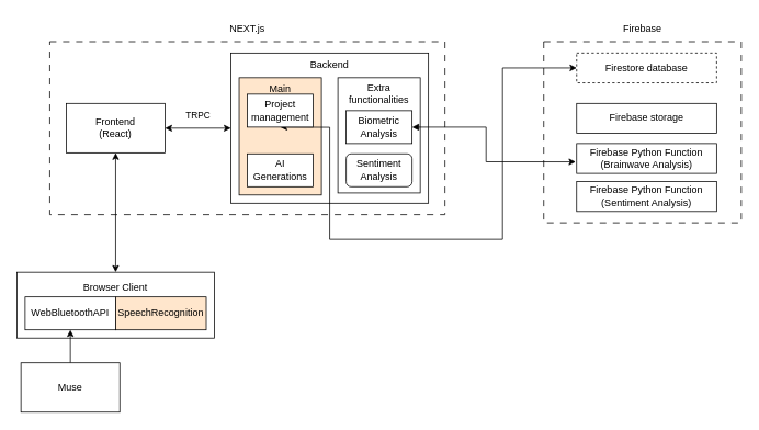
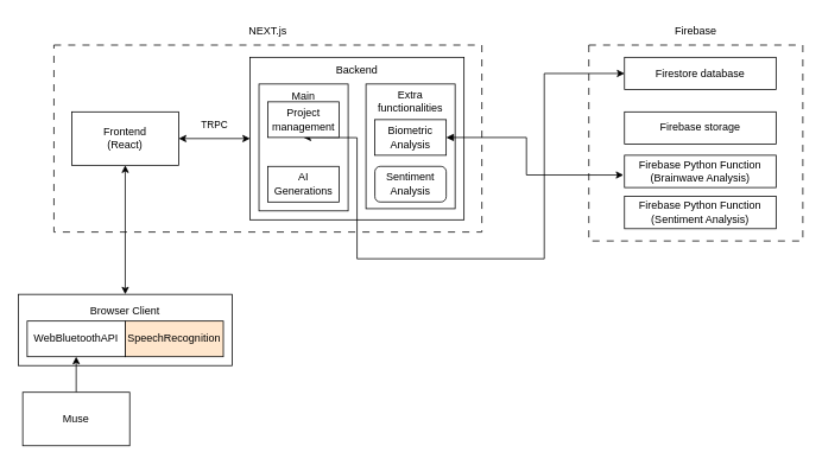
- <mxCell id="25" value="Firestore database" style="rounded=0;whiteSpace=wrap;html=1;dashed=1;" vertex="1" parent="1"><mxGeometry x="700" y="63.75" width="170" height="36.25" as="geometry" /></mxCell>
+ <mxCell id="25" value="Firestore database" style="rounded=0;whiteSpace=wrap;html=1;" vertex="1" parent="1"><mxGeometry x="700" y="63.75" width="170" height="36.25" as="geometry" /></mxCell>
- <mxCell id="10" value="Main functionalities&lt;div&gt;&lt;br&gt;&lt;/div&gt;&lt;div&gt;&lt;br&gt;&lt;/div&gt;&lt;div&gt;&lt;br&gt;&lt;/div&gt;&lt;div&gt;&lt;br&gt;&lt;/div&gt;&lt;div&gt;&lt;br&gt;&lt;/div&gt;&lt;div&gt;&lt;br&gt;&lt;/div&gt;&lt;div&gt;&lt;br&gt;&lt;/div&gt;" style="rounded=0;whiteSpace=wrap;html=1;fillColor=#ffe6cc;" vertex="1" parent="1"><mxGeometry x="290" y="93.75" width="100" height="142.5" as="geometry" /></mxCell>
+ <mxCell id="10" value="Main functionalities&lt;div&gt;&lt;br&gt;&lt;/div&gt;&lt;div&gt;&lt;br&gt;&lt;/div&gt;&lt;div&gt;&lt;br&gt;&lt;/div&gt;&lt;div&gt;&lt;br&gt;&lt;/div&gt;&lt;div&gt;&lt;br&gt;&lt;/div&gt;&lt;div&gt;&lt;br&gt;&lt;/div&gt;&lt;div&gt;&lt;br&gt;&lt;/div&gt;" style="rounded=0;whiteSpace=wrap;html=1;" vertex="1" parent="1"><mxGeometry x="290" y="93.75" width="100" height="142.5" as="geometry" /></mxCell>
